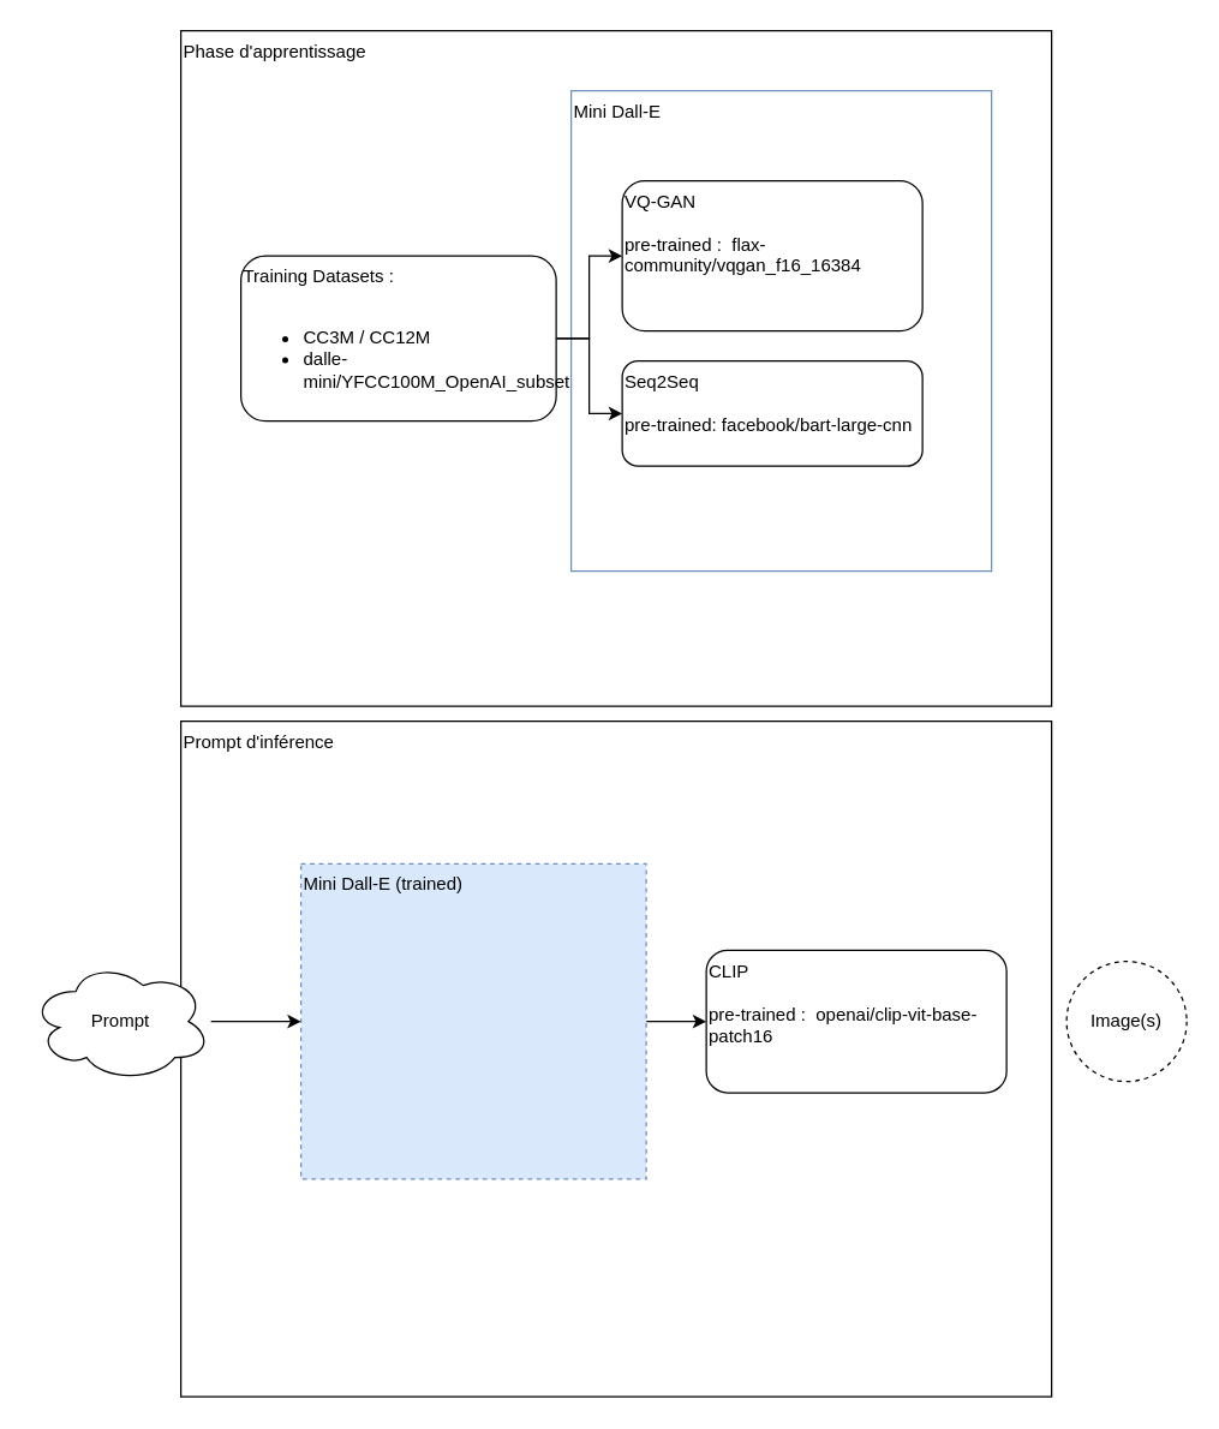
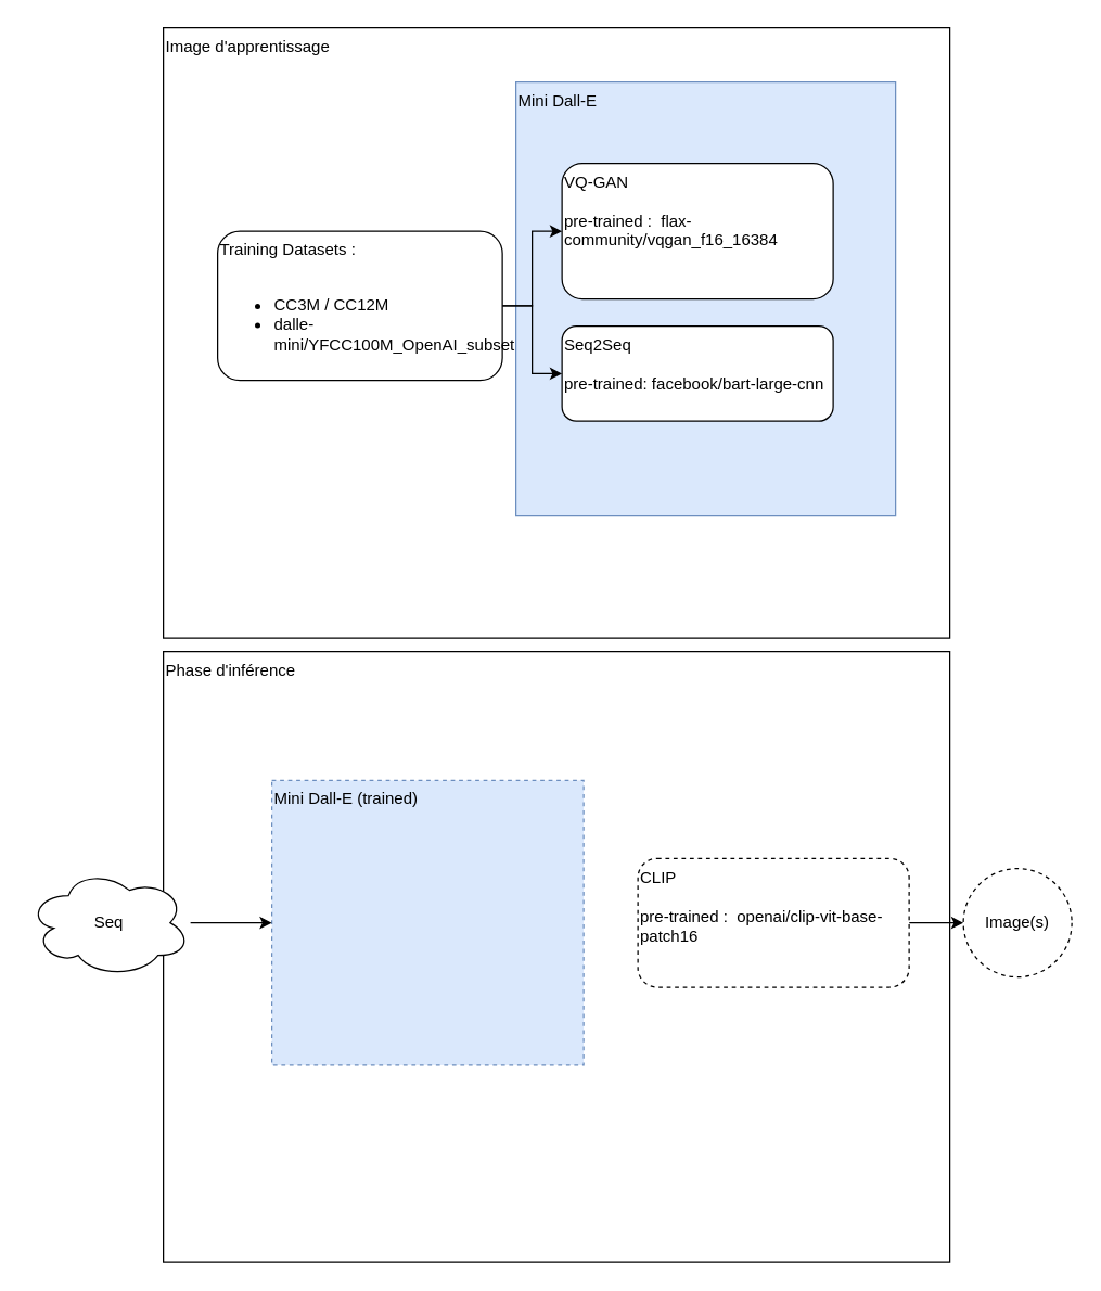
- <mxCell id="2" value="Phase d'apprentissage" style="rounded=0;whiteSpace=wrap;html=1;verticalAlign=top;align=left;" parent="1" vertex="1"><mxGeometry x="120" y="20" width="580" height="450" as="geometry" /></mxCell>
+ <mxCell id="2" value="Image d'apprentissage" style="rounded=0;whiteSpace=wrap;html=1;verticalAlign=top;align=left;" parent="1" vertex="1"><mxGeometry x="120" y="20" width="580" height="450" as="geometry" /></mxCell>
- <mxCell id="3" value="Mini Dall-E" style="rounded=0;whiteSpace=wrap;html=1;align=left;verticalAlign=top;fillColor=#ffffff;strokeColor=#6c8ebf;" parent="1" vertex="1"><mxGeometry x="380" y="60" width="280" height="320" as="geometry" /></mxCell>
+ <mxCell id="3" value="Mini Dall-E" style="rounded=0;whiteSpace=wrap;html=1;align=left;verticalAlign=top;fillColor=#dae8fc;strokeColor=#6c8ebf;" parent="1" vertex="1"><mxGeometry x="380" y="60" width="280" height="320" as="geometry" /></mxCell>
- <mxCell id="4" value="Prompt d'inférence" style="rounded=0;whiteSpace=wrap;html=1;verticalAlign=top;align=left;" parent="1" vertex="1"><mxGeometry x="120" y="480" width="580" height="450" as="geometry" /></mxCell>
+ <mxCell id="4" value="Phase d'inférence" style="rounded=0;whiteSpace=wrap;html=1;verticalAlign=top;align=left;" parent="1" vertex="1"><mxGeometry x="120" y="480" width="580" height="450" as="geometry" /></mxCell>
- <mxCell id="15" value="Prompt" style="ellipse;shape=cloud;whiteSpace=wrap;html=1;align=center;verticalAlign=middle;" parent="1" vertex="1"><mxGeometry x="20" y="640" width="120" height="80" as="geometry" /></mxCell>
+ <mxCell id="15" value="Seq" style="ellipse;shape=cloud;whiteSpace=wrap;html=1;align=center;verticalAlign=middle;" parent="1" vertex="1"><mxGeometry x="20" y="640" width="120" height="80" as="geometry" /></mxCell>
- <mxCell id="12" style="edgeStyle=orthogonalEdgeStyle;rounded=0;orthogonalLoop=1;jettySize=auto;html=1;" parent="1" source="13" target="11" edge="1"><mxGeometry relative="1" as="geometry" /></mxCell>
- <mxCell id="11" value="CLIP&lt;br&gt;&lt;br&gt;pre-trained :&amp;nbsp;&amp;nbsp;openai/clip-vit-base-patch16" style="rounded=1;whiteSpace=wrap;html=1;align=left;verticalAlign=top;" parent="1" vertex="1"><mxGeometry x="470" y="632.5" width="200" height="95" as="geometry" /></mxCell>
+ <mxCell id="11" value="CLIP&lt;br&gt;&lt;br&gt;pre-trained :&amp;nbsp;&amp;nbsp;openai/clip-vit-base-patch16" style="rounded=1;whiteSpace=wrap;html=1;align=left;verticalAlign=top;dashed=1;" parent="1" vertex="1"><mxGeometry x="470" y="632.5" width="200" height="95" as="geometry" /></mxCell>
+ <mxCell id="10" style="edgeStyle=orthogonalEdgeStyle;rounded=0;orthogonalLoop=1;jettySize=auto;html=1;" parent="1" source="11" target="16" edge="1"><mxGeometry relative="1" as="geometry" /></mxCell>
